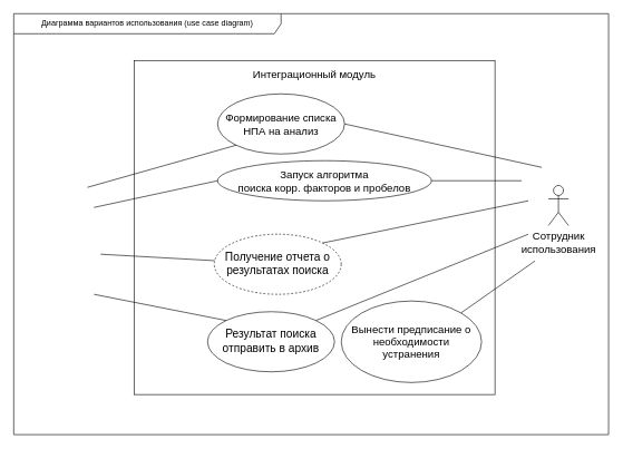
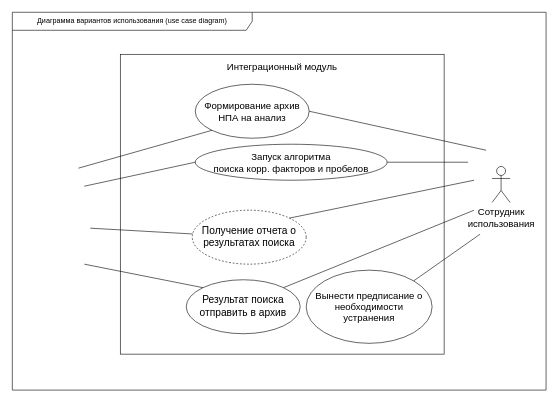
- <mxCell id="9" value="&lt;font style=&quot;font-size: 16px&quot;&gt;Формирование списка&lt;br&gt;НПА на анализ&lt;/font&gt;" style="ellipse;whiteSpace=wrap;html=1;" parent="1" vertex="1"><mxGeometry x="325" y="140" width="190" height="90" as="geometry" /></mxCell>
+ <mxCell id="9" value="&lt;font style=&quot;font-size: 16px&quot;&gt;Формирование архив&lt;br&gt;НПА на анализ&lt;/font&gt;" style="ellipse;whiteSpace=wrap;html=1;" parent="1" vertex="1"><mxGeometry x="325" y="140" width="190" height="90" as="geometry" /></mxCell>
